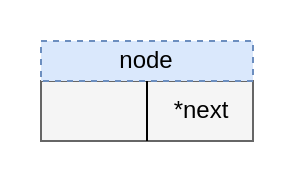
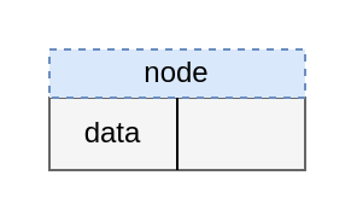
+ <mxCell id="7" value="data" style="text;html=1;resizable=0;autosize=1;align=center;verticalAlign=middle;points=[];fillColor=none;strokeColor=none;rounded=0;" vertex="1" parent="2"><mxGeometry x="1" y="20" width="50" height="30" as="geometry" /></mxCell>
- <mxCell id="8" value="*next" style="text;html=1;resizable=0;autosize=1;align=center;verticalAlign=middle;points=[];fillColor=none;strokeColor=none;rounded=0;" vertex="1" parent="2"><mxGeometry x="55" y="20" width="50" height="30" as="geometry" /></mxCell>
